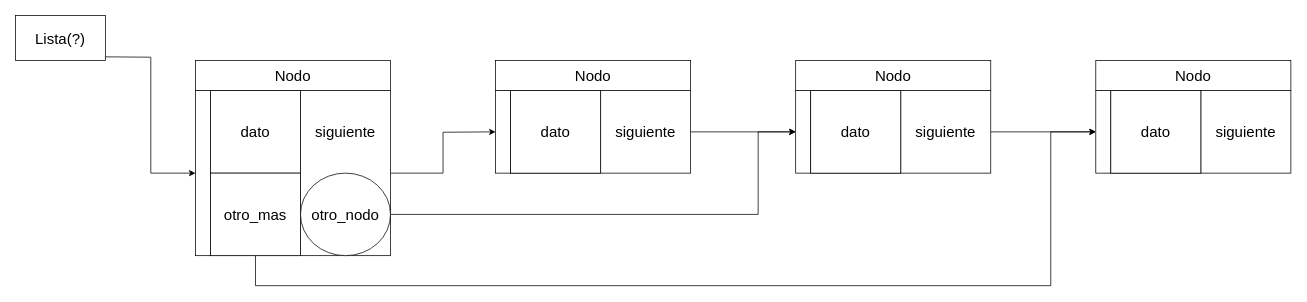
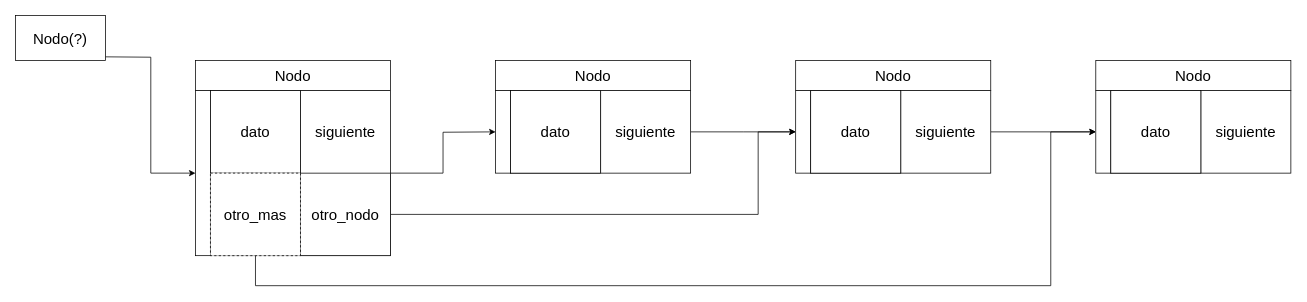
- <mxCell id="24" value="&lt;span style=&quot;font-size: 20px;&quot;&gt;Lista(?)&lt;/span&gt;" style="rounded=0;whiteSpace=wrap;html=1;" parent="1" vertex="1"><mxGeometry x="20" y="20" width="120" height="60" as="geometry" /></mxCell>
+ <mxCell id="24" value="&lt;span style=&quot;font-size: 20px;&quot;&gt;Nodo(?)&lt;/span&gt;" style="rounded=0;whiteSpace=wrap;html=1;" parent="1" vertex="1"><mxGeometry x="20" y="20" width="120" height="60" as="geometry" /></mxCell>
- <mxCell id="28" value="&lt;span style=&quot;font-size: 20px;&quot;&gt;otro_mas&lt;/span&gt;" style="rounded=0;whiteSpace=wrap;html=1;" vertex="1" parent="1"><mxGeometry x="280" y="230" width="120" height="110" as="geometry" /></mxCell>
+ <mxCell id="28" value="&lt;span style=&quot;font-size: 20px;&quot;&gt;otro_mas&lt;/span&gt;" style="rounded=0;whiteSpace=wrap;html=1;dashed=1;" vertex="1" parent="1"><mxGeometry x="280" y="230" width="120" height="110" as="geometry" /></mxCell>
- <mxCell id="26" value="&lt;span style=&quot;font-size: 20px;&quot;&gt;otro_nodo&lt;/span&gt;" style="ellipse;whiteSpace=wrap;html=1;" vertex="1" parent="1"><mxGeometry x="400" y="230" width="120" height="110" as="geometry" /></mxCell>
+ <mxCell id="26" value="&lt;span style=&quot;font-size: 20px;&quot;&gt;otro_nodo&lt;/span&gt;" style="rounded=0;whiteSpace=wrap;html=1;" vertex="1" parent="1"><mxGeometry x="400" y="230" width="120" height="110" as="geometry" /></mxCell>
